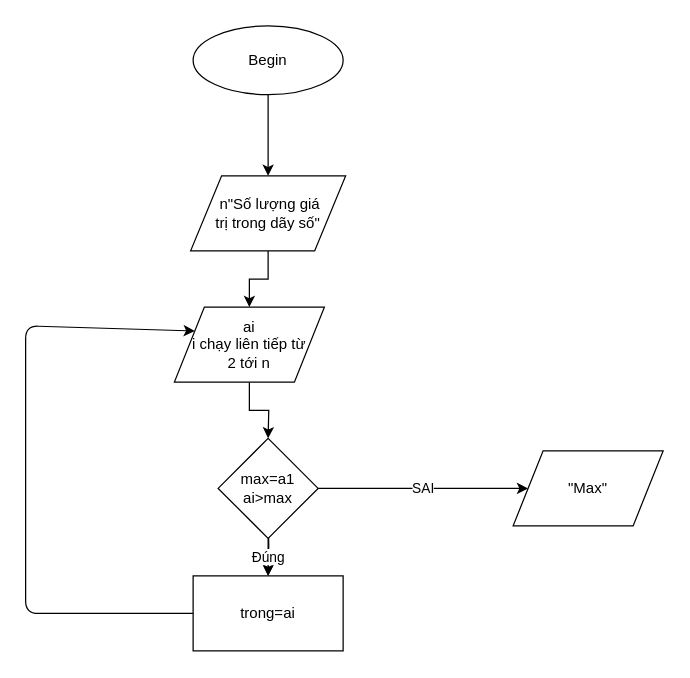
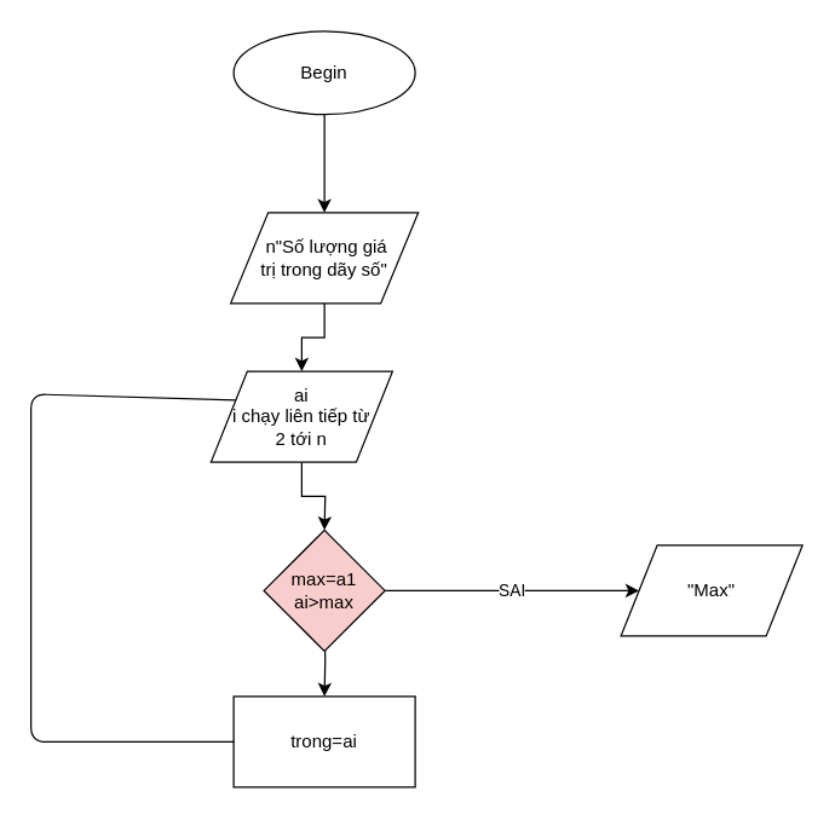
- <mxCell id="12" value="" style="endArrow=classic;html=1;exitX=0;exitY=0.5;exitDx=0;exitDy=0;entryX=0;entryY=0.25;entryDx=0;entryDy=0;" parent="1" source="9" target="7" edge="1"><mxGeometry width="50" height="50" relative="1" as="geometry"><mxPoint x="250" y="340" as="sourcePoint" /><mxPoint x="300" y="290" as="targetPoint" /><Array as="points"><mxPoint x="20" y="490" /><mxPoint x="20" y="260" /></Array></mxGeometry></mxCell>
+ <mxCell id="12" value="" style="endArrow=none;html=1;exitX=0;exitY=0.5;exitDx=0;exitDy=0;entryX=0;entryY=0.25;entryDx=0;entryDy=0;" parent="1" source="9" target="7" edge="1"><mxGeometry width="50" height="50" relative="1" as="geometry"><mxPoint x="250" y="340" as="sourcePoint" /><mxPoint x="300" y="290" as="targetPoint" /><Array as="points"><mxPoint x="20" y="490" /><mxPoint x="20" y="260" /></Array></mxGeometry></mxCell>
- <mxCell id="10" value="max=a1&lt;br&gt;ai&amp;gt;max" style="rhombus;whiteSpace=wrap;html=1;" parent="1" vertex="1"><mxGeometry x="174" y="350" width="80" height="80" as="geometry" /></mxCell>
+ <mxCell id="10" value="max=a1&lt;br&gt;ai&amp;gt;max" style="rhombus;whiteSpace=wrap;html=1;fillColor=#f8cecc;" parent="1" vertex="1"><mxGeometry x="174" y="350" width="80" height="80" as="geometry" /></mxCell>
- <mxCell id="11" value="Đúng" style="edgeStyle=orthogonalEdgeStyle;rounded=0;orthogonalLoop=1;jettySize=auto;html=1;" parent="1" source="10" target="9" edge="1"><mxGeometry relative="1" as="geometry" /></mxCell>
